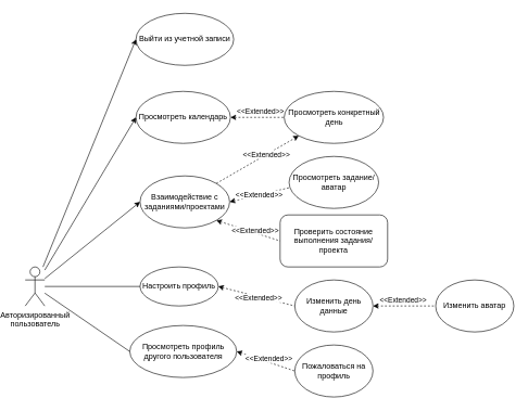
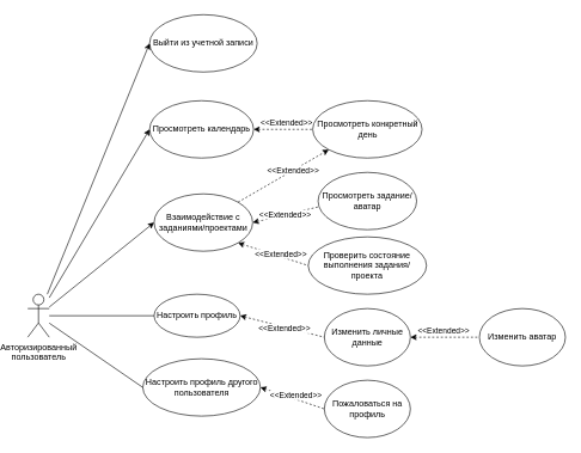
- <mxCell id="12" value="Проверить состояние выполнения задания/проекта" style="whiteSpace=wrap;html=1;rounded=1;" vertex="1" parent="1"><mxGeometry x="411.25" y="330" width="165" height="80" as="geometry" /></mxCell>
+ <mxCell id="12" value="Проверить состояние выполнения задания/проекта" style="ellipse;whiteSpace=wrap;html=1;" vertex="1" parent="1"><mxGeometry x="411.25" y="330" width="165" height="80" as="geometry" /></mxCell>
- <mxCell id="26" value="Изменить день данные" style="ellipse;whiteSpace=wrap;html=1;" vertex="1" parent="1"><mxGeometry x="433.75" y="430" width="120" height="80" as="geometry" /></mxCell>
+ <mxCell id="26" value="Изменить личные данные" style="ellipse;whiteSpace=wrap;html=1;" vertex="1" parent="1"><mxGeometry x="433.75" y="430" width="120" height="80" as="geometry" /></mxCell>
- <mxCell id="21" value="Просмотреть профиль другого пользователя" style="ellipse;whiteSpace=wrap;html=1;" vertex="1" parent="1"><mxGeometry x="180.5" y="500" width="164" height="80" as="geometry" /></mxCell>
+ <mxCell id="21" value="Настроить профиль другого пользователя" style="ellipse;whiteSpace=wrap;html=1;" vertex="1" parent="1"><mxGeometry x="180.5" y="500" width="164" height="80" as="geometry" /></mxCell>
